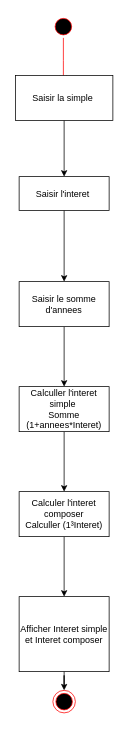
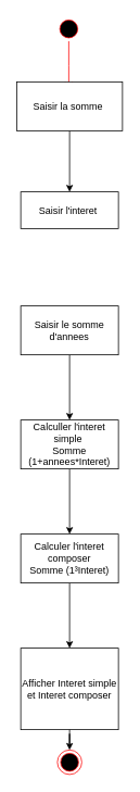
- <mxCell id="5" value="Saisir la simple&amp;nbsp;" style="html=1;whiteSpace=wrap;" vertex="1" parent="1"><mxGeometry x="20" y="100" width="130" height="60" as="geometry" /></mxCell>
+ <mxCell id="5" value="Saisir la somme&amp;nbsp;" style="html=1;whiteSpace=wrap;" vertex="1" parent="1"><mxGeometry x="20" y="100" width="130" height="60" as="geometry" /></mxCell>
- <mxCell id="6" value="" style="edgeStyle=orthogonalEdgeStyle;rounded=0;orthogonalLoop=1;jettySize=auto;html=1;" edge="1" parent="1" source="7" target="9"><mxGeometry relative="1" as="geometry" /></mxCell>
- <mxCell id="13" value="Calculer l'interet composer&lt;br&gt;Calculler (1³Interet)" style="whiteSpace=wrap;html=1;" vertex="1" parent="1"><mxGeometry x="25" y="655" width="120" height="60" as="geometry" /></mxCell>
+ <mxCell id="13" value="Calculer l'interet composer&lt;br&gt;Somme (1³Interet)" style="whiteSpace=wrap;html=1;" vertex="1" parent="1"><mxGeometry x="25" y="655" width="120" height="60" as="geometry" /></mxCell>
